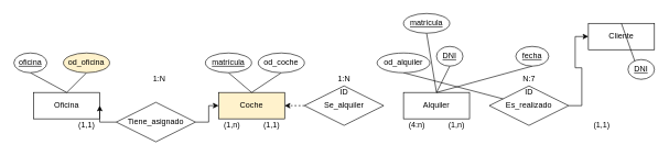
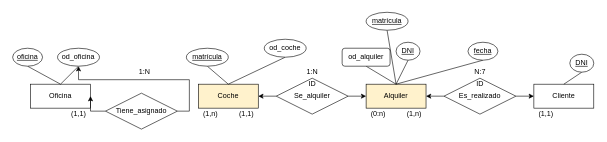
- <mxCell id="3" value="Cliente" style="whiteSpace=wrap;html=1;align=center;" vertex="1" parent="1"><mxGeometry x="890" y="35" width="100" height="40" as="geometry" /></mxCell>
+ <mxCell id="3" value="Cliente" style="whiteSpace=wrap;html=1;align=center;" vertex="1" parent="1"><mxGeometry x="890" y="140" width="100" height="40" as="geometry" /></mxCell>
- <mxCell id="21" value="od_oficina" style="ellipse;whiteSpace=wrap;html=1;align=center;fillColor=#fff2cc;" vertex="1" parent="1"><mxGeometry x="95" y="80" width="70" height="30" as="geometry" /></mxCell>
+ <mxCell id="21" value="od_oficina" style="ellipse;whiteSpace=wrap;html=1;align=center;" vertex="1" parent="1"><mxGeometry x="95" y="80" width="70" height="30" as="geometry" /></mxCell>
- <mxCell id="25" value="od_coche" style="ellipse;whiteSpace=wrap;html=1;align=center;" vertex="1" parent="1"><mxGeometry x="390" y="80" width="70" height="30" as="geometry" /></mxCell>
+ <mxCell id="25" value="od_coche" style="ellipse;whiteSpace=wrap;html=1;align=center;" vertex="1" parent="1"><mxGeometry x="440" y="65" width="70" height="30" as="geometry" /></mxCell>
- <mxCell id="40" value="od_alquiler" style="ellipse;whiteSpace=wrap;html=1;align=center;" vertex="1" parent="1"><mxGeometry x="570" y="80" width="80" height="30" as="geometry" /></mxCell>
+ <mxCell id="40" value="od_alquiler" style="whiteSpace=wrap;html=1;align=center;rounded=1;" vertex="1" parent="1"><mxGeometry x="570" y="80" width="80" height="30" as="geometry" /></mxCell>
- <mxCell id="39" style="edgeStyle=none;rounded=0;orthogonalLoop=1;jettySize=auto;html=1;exitX=0.5;exitY=1;exitDx=0;exitDy=0;endArrow=none;endFill=0;" edge="1" parent="1" source="40" target="14"><mxGeometry relative="1" as="geometry" /></mxCell>
+ <mxCell id="39" style="edgeStyle=none;rounded=0;orthogonalLoop=1;jettySize=auto;html=1;exitX=0.5;exitY=1;exitDx=0;exitDy=0;entryX=0.5;entryY=0;entryDx=0;entryDy=0;endArrow=none;endFill=0;" edge="1" parent="1" source="40" target="4"><mxGeometry relative="1" as="geometry" /></mxCell>
- <mxCell id="7" style="edgeStyle=orthogonalEdgeStyle;rounded=0;orthogonalLoop=1;jettySize=auto;html=1;exitX=1;exitY=0.5;exitDx=0;exitDy=0;entryX=0;entryY=0.5;entryDx=0;entryDy=0;" edge="1" parent="1" source="8" target="2"><mxGeometry relative="1" as="geometry" /></mxCell>
+ <mxCell id="7" style="edgeStyle=orthogonalEdgeStyle;rounded=0;orthogonalLoop=1;jettySize=auto;html=1;exitX=1;exitY=0.5;exitDx=0;exitDy=0;" edge="1" parent="1" source="8" target="21"><mxGeometry relative="1" as="geometry" /></mxCell>
- <mxCell id="9" style="edgeStyle=orthogonalEdgeStyle;rounded=0;orthogonalLoop=1;jettySize=auto;html=1;exitX=0;exitY=0.5;exitDx=0;exitDy=0;entryX=1;entryY=0.5;entryDx=0;entryDy=0;dashed=1;" edge="1" parent="1" source="11" target="2"><mxGeometry relative="1" as="geometry" /></mxCell>
+ <mxCell id="9" style="edgeStyle=orthogonalEdgeStyle;rounded=0;orthogonalLoop=1;jettySize=auto;html=1;exitX=0;exitY=0.5;exitDx=0;exitDy=0;entryX=1;entryY=0.5;entryDx=0;entryDy=0;" edge="1" parent="1" source="11" target="2"><mxGeometry relative="1" as="geometry" /></mxCell>
+ <mxCell id="10" style="edgeStyle=orthogonalEdgeStyle;rounded=0;orthogonalLoop=1;jettySize=auto;html=1;exitX=1;exitY=0.5;exitDx=0;exitDy=0;entryX=0;entryY=0.5;entryDx=0;entryDy=0;" edge="1" parent="1" source="11" target="4"><mxGeometry relative="1" as="geometry" /></mxCell>
- <mxCell id="4" value="Alquiler" style="whiteSpace=wrap;html=1;align=center;" vertex="1" parent="1"><mxGeometry x="610" y="140" width="100" height="40" as="geometry" /></mxCell>
+ <mxCell id="4" value="Alquiler" style="whiteSpace=wrap;html=1;align=center;fillColor=#fff2cc;" vertex="1" parent="1"><mxGeometry x="610" y="140" width="100" height="40" as="geometry" /></mxCell>
+ <mxCell id="12" style="edgeStyle=orthogonalEdgeStyle;rounded=0;orthogonalLoop=1;jettySize=auto;html=1;exitX=0;exitY=0.5;exitDx=0;exitDy=0;entryX=1;entryY=0.5;entryDx=0;entryDy=0;" edge="1" parent="1" source="14" target="4"><mxGeometry relative="1" as="geometry" /></mxCell>
- <mxCell id="43" value="(4:n)" style="text;html=1;align=center;verticalAlign=middle;resizable=0;points=[];autosize=1;strokeColor=none;fillColor=none;" vertex="1" parent="1"><mxGeometry x="610" y="180" width="40" height="20" as="geometry" /></mxCell>
+ <mxCell id="43" value="(0:n)" style="text;html=1;align=center;verticalAlign=middle;resizable=0;points=[];autosize=1;strokeColor=none;fillColor=none;" vertex="1" parent="1"><mxGeometry x="610" y="180" width="40" height="20" as="geometry" /></mxCell>
